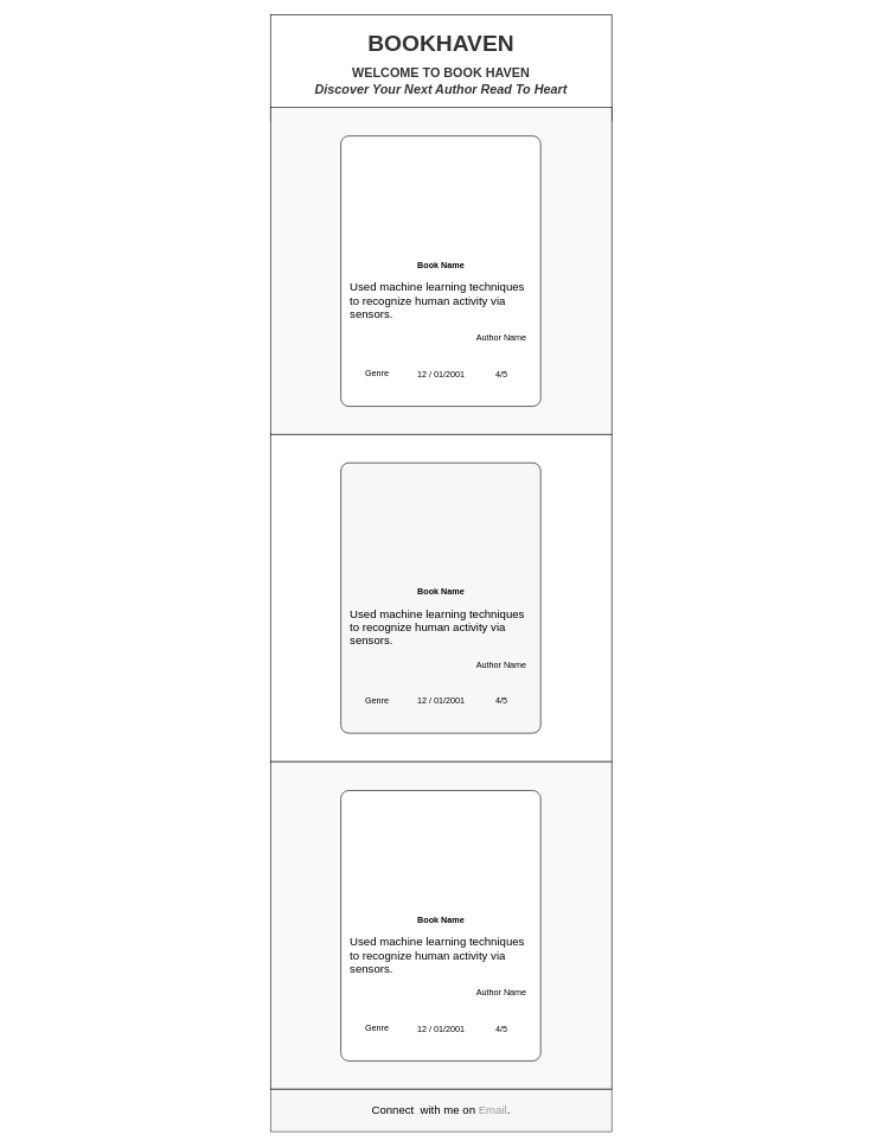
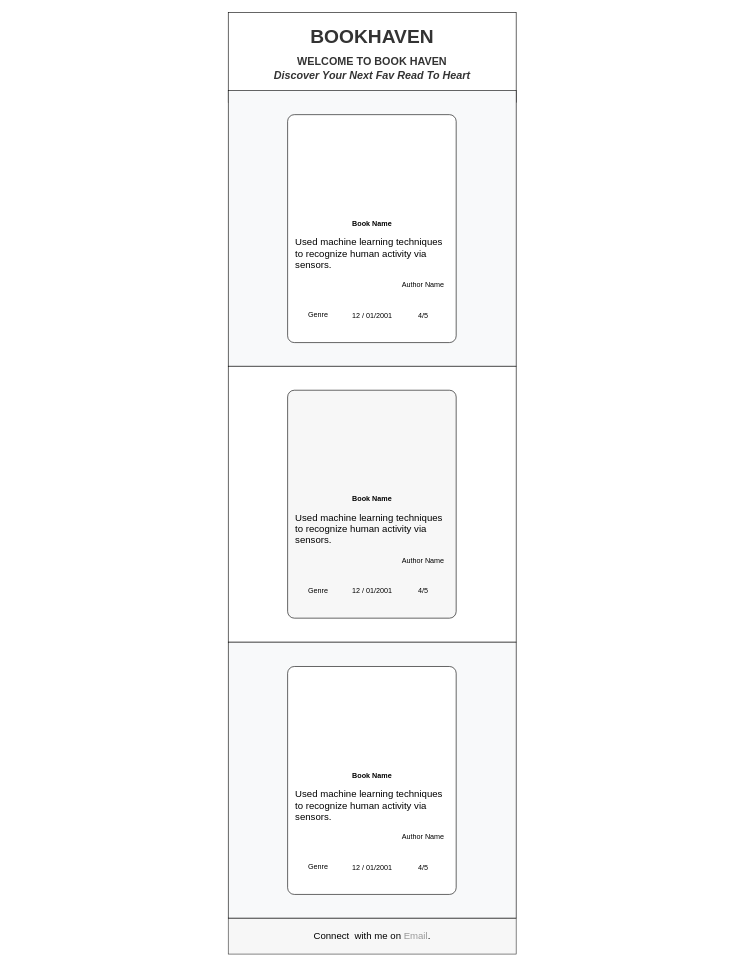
- <mxCell id="4" value="&lt;div&gt;&lt;font color=&quot;#333333&quot; size=&quot;1&quot;&gt;&lt;b style=&quot;font-size: 32px;&quot;&gt;BOOKHAVEN&lt;br&gt;&lt;/b&gt;&lt;/font&gt;&lt;/div&gt;&lt;div style=&quot;line-height: 50%;&quot;&gt;&lt;font color=&quot;#333333&quot; size=&quot;1&quot;&gt;&lt;b style=&quot;font-size: 32px;&quot;&gt;&lt;br&gt;&lt;/b&gt;&lt;/font&gt;&lt;/div&gt;&lt;div style=&quot;font-size: 18px;&quot;&gt;&lt;font color=&quot;#333333&quot; style=&quot;font-size: 18px;&quot;&gt;&lt;b&gt;WELCOME TO BOOK HAVEN&lt;/b&gt;&lt;/font&gt;&lt;/div&gt;&lt;div style=&quot;font-size: 18px;&quot;&gt;&lt;font color=&quot;#333333&quot; style=&quot;font-size: 18px;&quot;&gt;&lt;b&gt;&lt;i&gt;Discover Your Next Author Read To Heart&lt;br&gt;&lt;/i&gt;&lt;/b&gt;&lt;/font&gt;&lt;/div&gt;&lt;div&gt;&lt;br&gt;&lt;/div&gt;" style="text;html=1;align=center;verticalAlign=middle;whiteSpace=wrap;rounded=0;strokeColor=none;fontColor=#FFFFFF;" parent="2" vertex="1"><mxGeometry x="360" y="-50" width="480" height="150" as="geometry" /></mxCell>
+ <mxCell id="4" value="&lt;div&gt;&lt;font color=&quot;#333333&quot; size=&quot;1&quot;&gt;&lt;b style=&quot;font-size: 32px;&quot;&gt;BOOKHAVEN&lt;br&gt;&lt;/b&gt;&lt;/font&gt;&lt;/div&gt;&lt;div style=&quot;line-height: 50%;&quot;&gt;&lt;font color=&quot;#333333&quot; size=&quot;1&quot;&gt;&lt;b style=&quot;font-size: 32px;&quot;&gt;&lt;br&gt;&lt;/b&gt;&lt;/font&gt;&lt;/div&gt;&lt;div style=&quot;font-size: 18px;&quot;&gt;&lt;font color=&quot;#333333&quot; style=&quot;font-size: 18px;&quot;&gt;&lt;b&gt;WELCOME TO BOOK HAVEN&lt;/b&gt;&lt;/font&gt;&lt;/div&gt;&lt;div style=&quot;font-size: 18px;&quot;&gt;&lt;font color=&quot;#333333&quot; style=&quot;font-size: 18px;&quot;&gt;&lt;b&gt;&lt;i&gt;Discover Your Next Fav Read To Heart&lt;br&gt;&lt;/i&gt;&lt;/b&gt;&lt;/font&gt;&lt;/div&gt;&lt;div&gt;&lt;br&gt;&lt;/div&gt;" style="text;html=1;align=center;verticalAlign=middle;whiteSpace=wrap;rounded=0;strokeColor=none;fontColor=#FFFFFF;" parent="2" vertex="1"><mxGeometry x="360" y="-50" width="480" height="150" as="geometry" /></mxCell>
